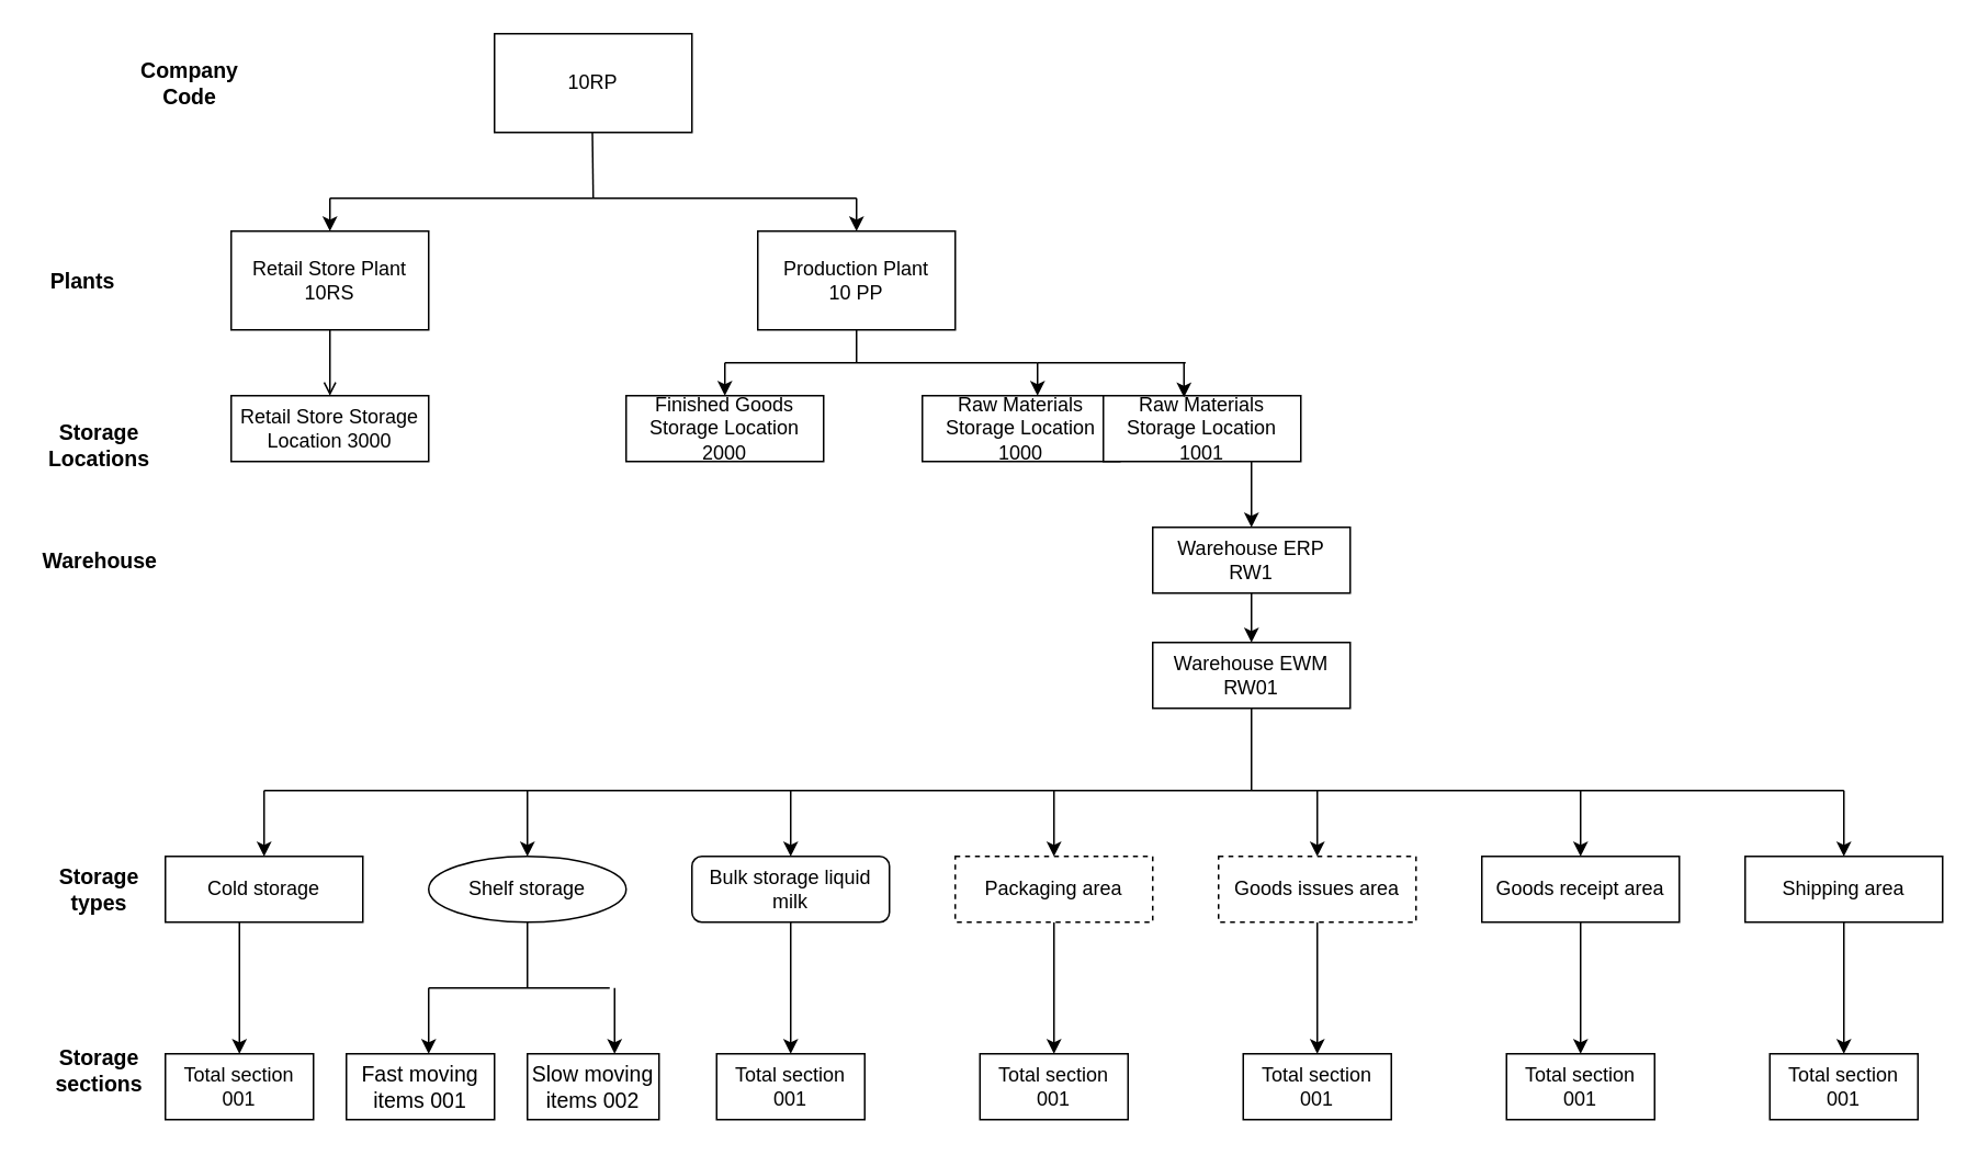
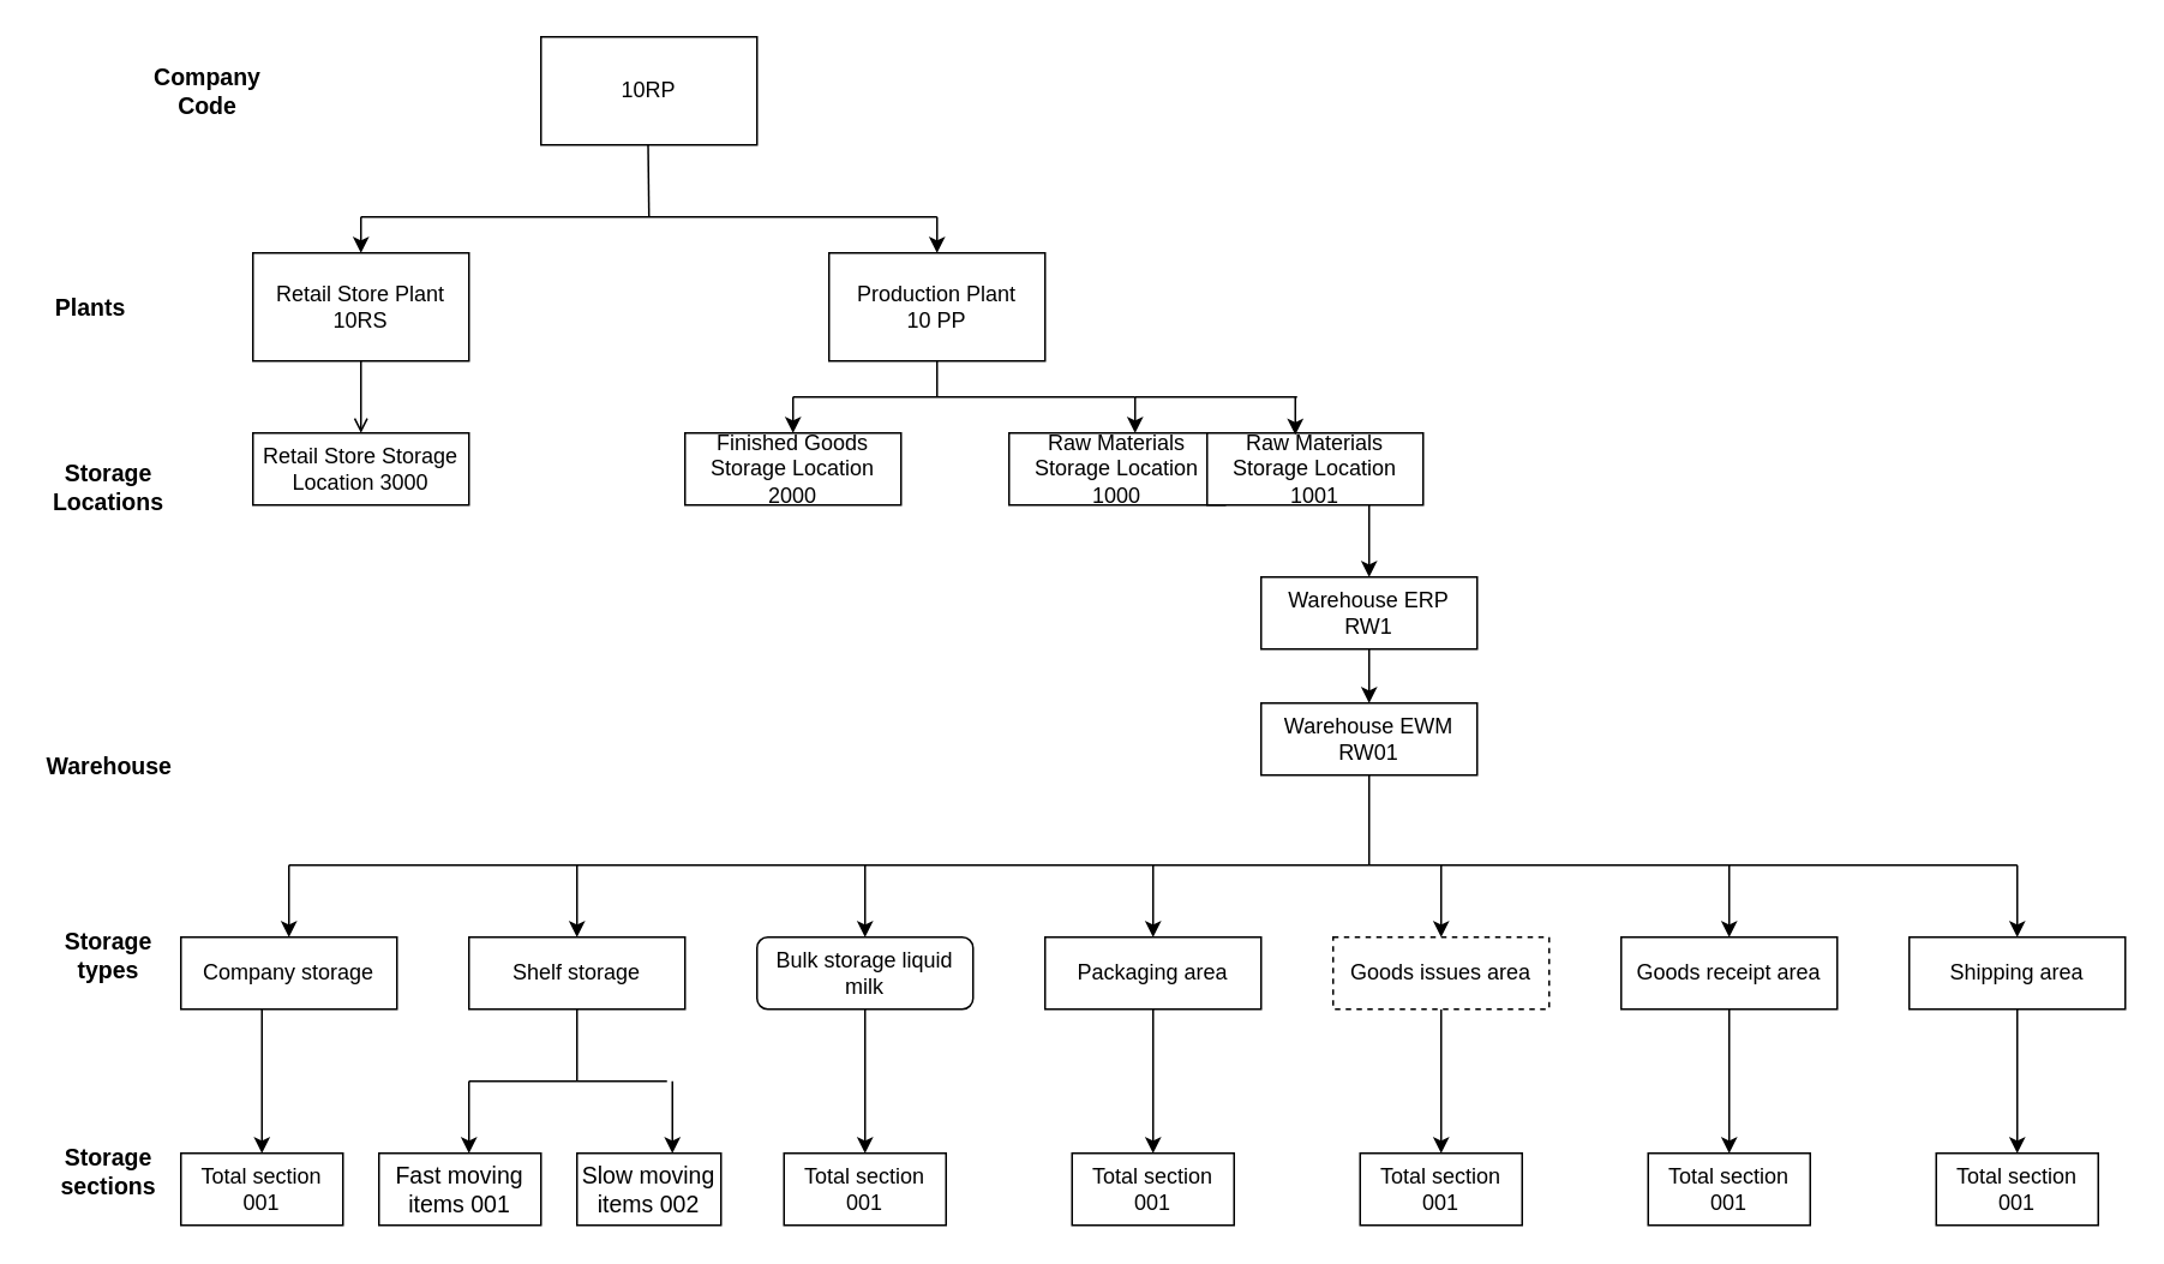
- <mxCell id="25" value="Warehouse" style="text;html=1;align=center;verticalAlign=middle;resizable=0;points=[];autosize=1;fontSize=13;fontStyle=1" parent="1" vertex="1"><mxGeometry y="330" width="80" height="20" as="geometry" x="20" /></mxCell>
+ <mxCell id="25" value="Warehouse" style="text;html=1;align=center;verticalAlign=middle;resizable=0;points=[];autosize=1;fontSize=13;fontStyle=1" parent="1" vertex="1"><mxGeometry x="20" y="415" width="80" height="20" as="geometry" /></mxCell>
- <mxCell id="49" value="Storage types" style="text;html=1;strokeColor=none;fillColor=none;align=center;verticalAlign=middle;whiteSpace=wrap;rounded=0;fontSize=13;fontStyle=1" parent="1" vertex="1"><mxGeometry x="40" y="530" width="40" height="20" as="geometry" /></mxCell>
+ <mxCell id="49" value="Storage types" style="text;html=1;strokeColor=none;fillColor=none;align=center;verticalAlign=middle;whiteSpace=wrap;rounded=0;fontSize=13;fontStyle=1" parent="1" vertex="1"><mxGeometry x="40" y="520" width="40" height="20" as="geometry" /></mxCell>
- <mxCell id="18" value="Cold storage" style="rounded=0;whiteSpace=wrap;html=1;" parent="1" vertex="1"><mxGeometry x="100" y="520" width="120" height="40" as="geometry" /></mxCell>
+ <mxCell id="18" value="Company storage" style="rounded=0;whiteSpace=wrap;html=1;" parent="1" vertex="1"><mxGeometry x="100" y="520" width="120" height="40" as="geometry" /></mxCell>
- <mxCell id="17" value="Shelf storage" style="ellipse;whiteSpace=wrap;html=1;" parent="1" vertex="1"><mxGeometry x="260" y="520" width="120" height="40" as="geometry" /></mxCell>
+ <mxCell id="17" value="Shelf storage" style="rounded=0;whiteSpace=wrap;html=1;" parent="1" vertex="1"><mxGeometry x="260" y="520" width="120" height="40" as="geometry" /></mxCell>
- <mxCell id="24" value="Packaging area" style="rounded=0;whiteSpace=wrap;html=1;dashed=1;" parent="1" vertex="1"><mxGeometry x="580" y="520" width="120" height="40" as="geometry" /></mxCell>
+ <mxCell id="24" value="Packaging area" style="rounded=0;whiteSpace=wrap;html=1;" parent="1" vertex="1"><mxGeometry x="580" y="520" width="120" height="40" as="geometry" /></mxCell>
